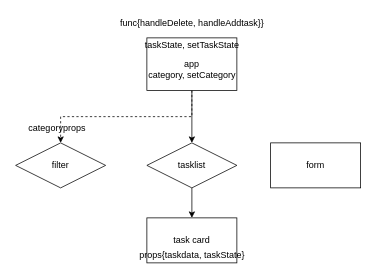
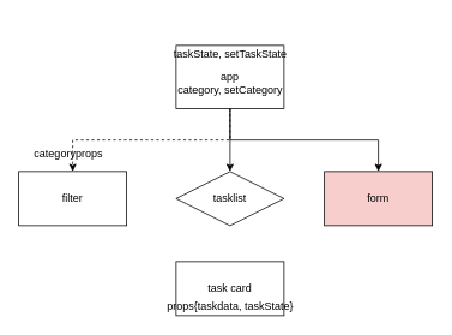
- <mxCell id="13" value="func{handleDelete, handleAddtask}}" style="text;html=1;align=center;verticalAlign=middle;resizable=0;points=[];autosize=1;strokeColor=none;" vertex="1" parent="1"><mxGeometry x="150" y="20" width="210" height="20" as="geometry" /></mxCell>
+ <mxCell id="4" style="edgeStyle=orthogonalEdgeStyle;rounded=0;orthogonalLoop=1;jettySize=auto;html=1;exitX=0.5;exitY=1;exitDx=0;exitDy=0;entryX=0.5;entryY=0;entryDx=0;entryDy=0;" edge="1" parent="1" source="5" target="6"><mxGeometry relative="1" as="geometry" /></mxCell>
- <mxCell id="9" value="filter" style="rhombus;whiteSpace=wrap;html=1;" vertex="1" parent="1"><mxGeometry x="20" y="190" width="120" height="60" as="geometry" /></mxCell>
+ <mxCell id="9" value="filter" style="whiteSpace=wrap;html=1;" vertex="1" parent="1"><mxGeometry x="20" y="190" width="120" height="60" as="geometry" /></mxCell>
- <mxCell id="6" value="form" style="whiteSpace=wrap;html=1;" vertex="1" parent="1"><mxGeometry x="360" y="190" width="120" height="60" as="geometry" /></mxCell>
+ <mxCell id="6" value="form" style="whiteSpace=wrap;html=1;fillColor=#f8cecc;" vertex="1" parent="1"><mxGeometry x="360" y="190" width="120" height="60" as="geometry" /></mxCell>
- <mxCell id="7" style="edgeStyle=orthogonalEdgeStyle;rounded=0;orthogonalLoop=1;jettySize=auto;html=1;entryX=0.5;entryY=0;entryDx=0;entryDy=0;" edge="1" parent="1" source="8" target="10"><mxGeometry relative="1" as="geometry" /></mxCell>
